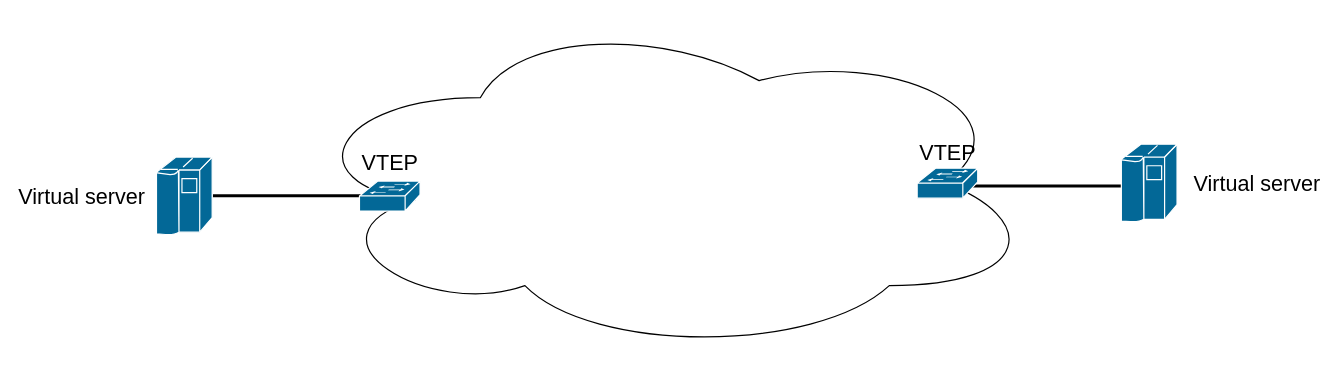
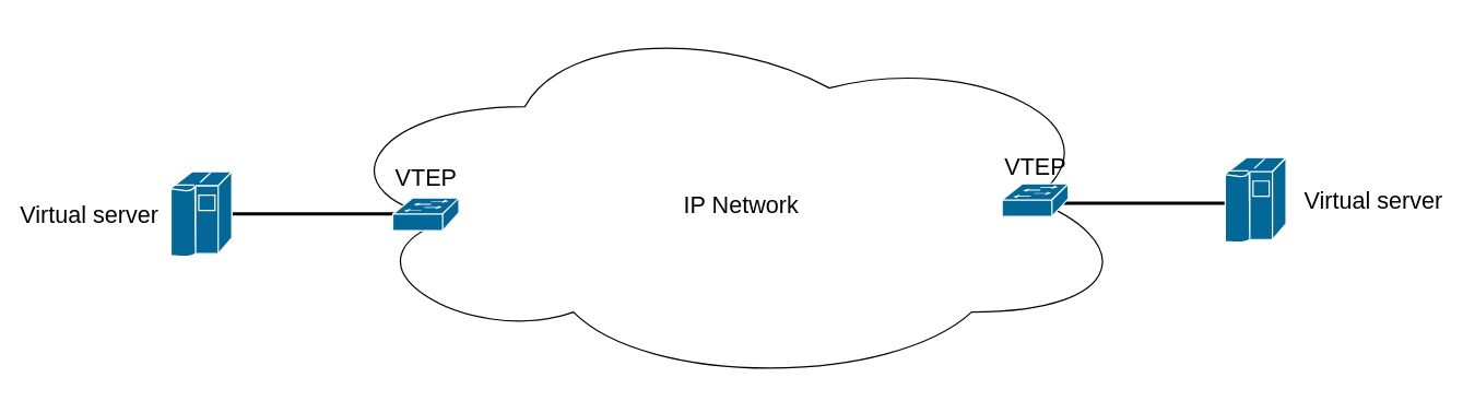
+ <mxCell id="13" value="&lt;font style=&quot;font-size: 36px;&quot;&gt;IP Network&lt;/font&gt;" style="text;html=1;align=center;verticalAlign=middle;resizable=0;points=[];autosize=1;strokeColor=none;fillColor=none;" vertex="1" parent="1"><mxGeometry x="1030" y="283.37" width="200" height="60" as="geometry" /></mxCell>
